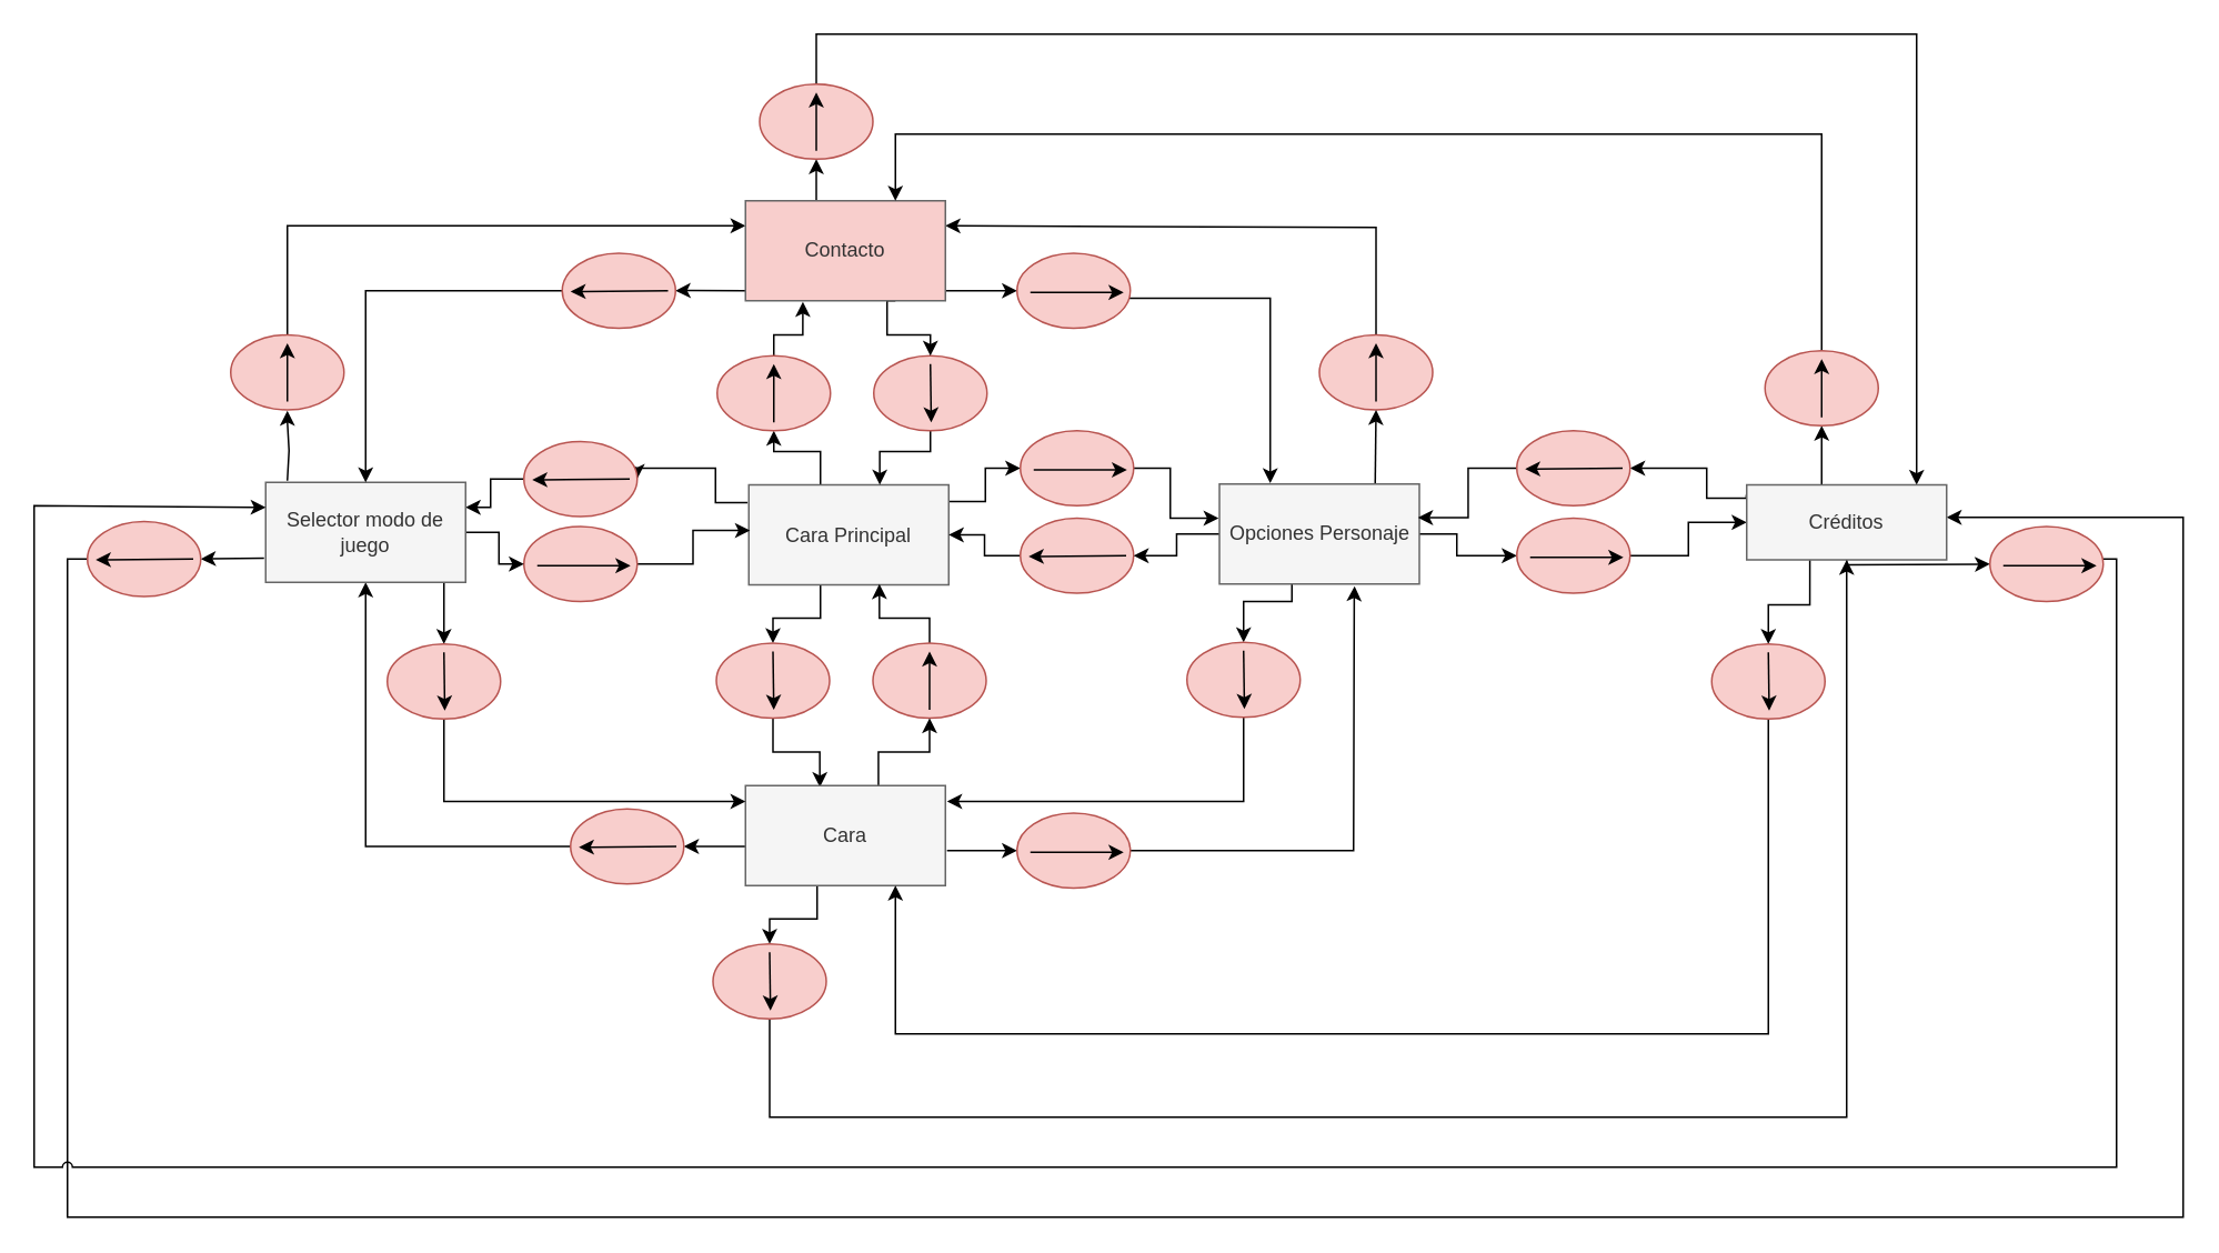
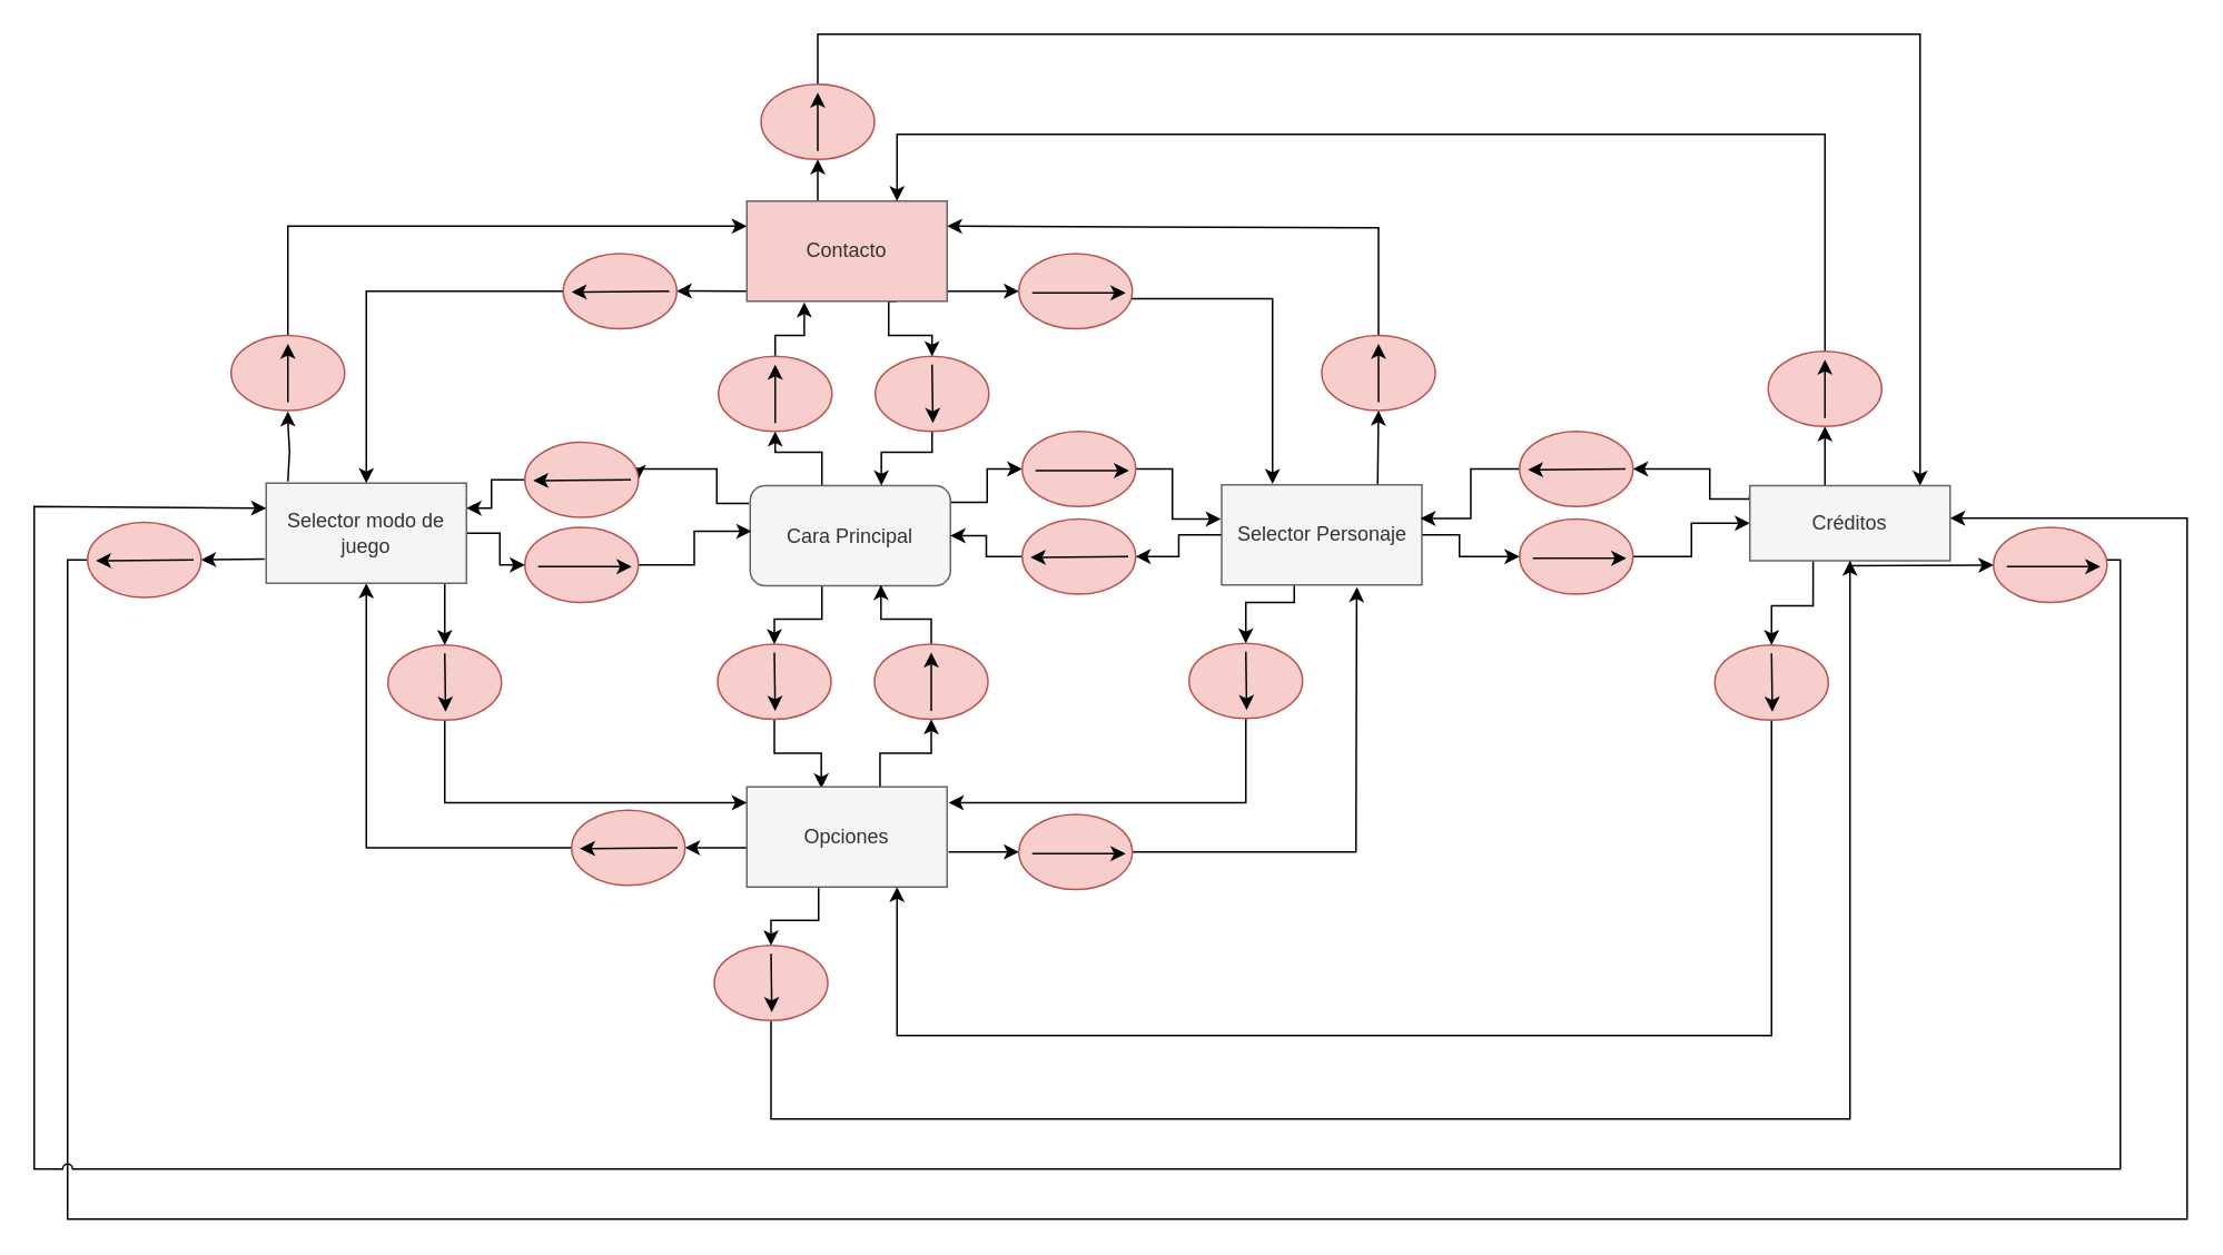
- <mxCell id="52" value="Opciones Personaje" style="rounded=0;whiteSpace=wrap;html=1;fillColor=#f5f5f5;strokeColor=#666666;fontColor=#333333;" vertex="1" parent="1"><mxGeometry x="731.5" y="290" width="120" height="60" as="geometry" /></mxCell>
+ <mxCell id="52" value="Selector Personaje" style="rounded=0;whiteSpace=wrap;html=1;fillColor=#f5f5f5;strokeColor=#666666;fontColor=#333333;" vertex="1" parent="1"><mxGeometry x="731.5" y="290" width="120" height="60" as="geometry" /></mxCell>
- <mxCell id="6" value="Cara Principal" style="rounded=0;whiteSpace=wrap;html=1;fillColor=#f5f5f5;strokeColor=#666666;fontColor=#333333;" vertex="1" parent="1"><mxGeometry x="449" y="290.5" width="120" height="60" as="geometry" /></mxCell>
+ <mxCell id="6" value="Cara Principal" style="whiteSpace=wrap;html=1;fillColor=#f5f5f5;strokeColor=#666666;fontColor=#333333;rounded=1;" vertex="1" parent="1"><mxGeometry x="449" y="290.5" width="120" height="60" as="geometry" /></mxCell>
- <mxCell id="35" value="Cara" style="rounded=0;whiteSpace=wrap;html=1;fillColor=#f5f5f5;strokeColor=#666666;fontColor=#333333;" vertex="1" parent="1"><mxGeometry x="447" y="471" width="120" height="60" as="geometry" /></mxCell>
+ <mxCell id="35" value="Opciones" style="rounded=0;whiteSpace=wrap;html=1;fillColor=#f5f5f5;strokeColor=#666666;fontColor=#333333;" vertex="1" parent="1"><mxGeometry x="447" y="471" width="120" height="60" as="geometry" /></mxCell>
